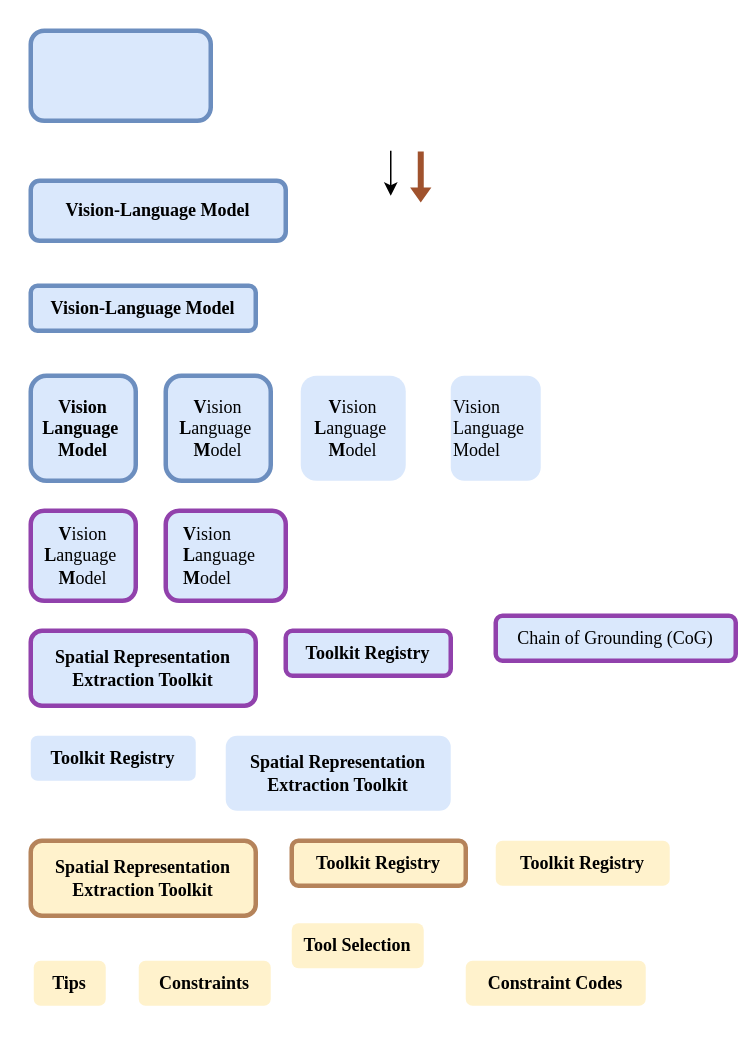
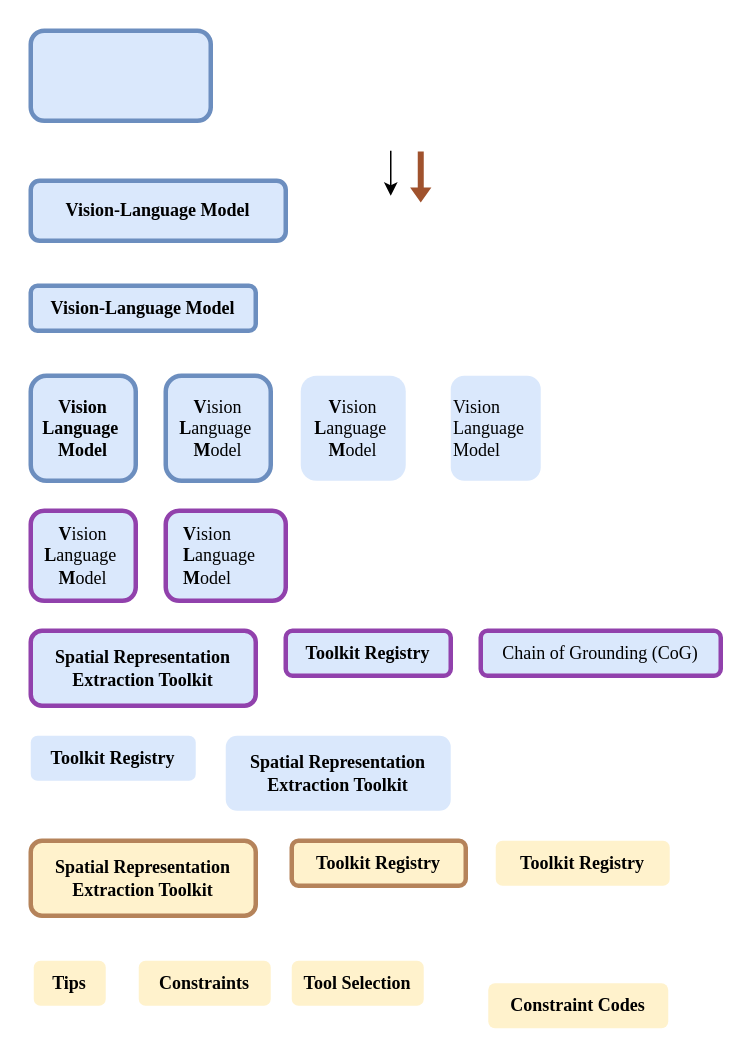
- <mxCell id="17" value="&lt;div data-docx-has-block-data=&quot;false&quot; data-lark-html-role=&quot;root&quot; data-page-id=&quot;Y6xqdsJ0JoNIp3x1KjNcxyL0n1f&quot;&gt;&lt;div class=&quot;old-record-id-Jpved50hUo4uE4xDqZKcLIfEnAk&quot;&gt;&lt;font face=&quot;Times New Roman&quot;&gt;Chain of Grounding (CoG)&lt;/font&gt;&lt;/div&gt;&lt;/div&gt;&lt;font face=&quot;Times New Roman&quot;&gt;&lt;span class=&quot;lark-record-clipboard&quot; data-lark-record-format=&quot;docx/text&quot; data-lark-record-data=&quot;{&amp;quot;rootId&amp;quot;:&amp;quot;Y6xqdsJ0JoNIp3x1KjNcxyL0n1f&amp;quot;,&amp;quot;text&amp;quot;:{&amp;quot;initialAttributedTexts&amp;quot;:{&amp;quot;text&amp;quot;:{&amp;quot;0&amp;quot;:&amp;quot;Chain of Grounding (CoG)&amp;quot;},&amp;quot;attribs&amp;quot;:{&amp;quot;0&amp;quot;:&amp;quot;*0+o&amp;quot;}},&amp;quot;apool&amp;quot;:{&amp;quot;numToAttrib&amp;quot;:{&amp;quot;0&amp;quot;:[&amp;quot;author&amp;quot;,&amp;quot;7455933905562779650&amp;quot;]},&amp;quot;nextNum&amp;quot;:1}},&amp;quot;type&amp;quot;:&amp;quot;text&amp;quot;,&amp;quot;referenceRecordMap&amp;quot;:{},&amp;quot;extra&amp;quot;:{&amp;quot;channel&amp;quot;:&amp;quot;saas&amp;quot;,&amp;quot;isEqualBlockSelection&amp;quot;:false,&amp;quot;pasteRandomId&amp;quot;:&amp;quot;5d08a9c0-3101-4293-8adc-91da2f840806&amp;quot;,&amp;quot;mention_page_title&amp;quot;:{},&amp;quot;external_mention_url&amp;quot;:{}},&amp;quot;isKeepQuoteContainer&amp;quot;:false,&amp;quot;isFromCode&amp;quot;:false,&amp;quot;selection&amp;quot;:[{&amp;quot;id&amp;quot;:1047,&amp;quot;type&amp;quot;:&amp;quot;text&amp;quot;,&amp;quot;selection&amp;quot;:{&amp;quot;start&amp;quot;:4,&amp;quot;end&amp;quot;:28},&amp;quot;recordId&amp;quot;:&amp;quot;Jpved50hUo4uE4xDqZKcLIfEnAk&amp;quot;}],&amp;quot;payloadMap&amp;quot;:{},&amp;quot;isCut&amp;quot;:false}&quot;&gt;&lt;/span&gt;&lt;/font&gt;" style="rounded=1;whiteSpace=wrap;html=1;strokeWidth=3;fillColor=#dae8fc;strokeColor=light-dark(#9141ac, #a9adff);align=center;" vertex="1" parent="1"><mxGeometry x="330" y="410" width="160" height="30" as="geometry" /></mxCell>
+ <mxCell id="17" value="&lt;div data-docx-has-block-data=&quot;false&quot; data-lark-html-role=&quot;root&quot; data-page-id=&quot;Y6xqdsJ0JoNIp3x1KjNcxyL0n1f&quot;&gt;&lt;div class=&quot;old-record-id-Jpved50hUo4uE4xDqZKcLIfEnAk&quot;&gt;&lt;font face=&quot;Times New Roman&quot;&gt;Chain of Grounding (CoG)&lt;/font&gt;&lt;/div&gt;&lt;/div&gt;&lt;font face=&quot;Times New Roman&quot;&gt;&lt;span class=&quot;lark-record-clipboard&quot; data-lark-record-format=&quot;docx/text&quot; data-lark-record-data=&quot;{&amp;quot;rootId&amp;quot;:&amp;quot;Y6xqdsJ0JoNIp3x1KjNcxyL0n1f&amp;quot;,&amp;quot;text&amp;quot;:{&amp;quot;initialAttributedTexts&amp;quot;:{&amp;quot;text&amp;quot;:{&amp;quot;0&amp;quot;:&amp;quot;Chain of Grounding (CoG)&amp;quot;},&amp;quot;attribs&amp;quot;:{&amp;quot;0&amp;quot;:&amp;quot;*0+o&amp;quot;}},&amp;quot;apool&amp;quot;:{&amp;quot;numToAttrib&amp;quot;:{&amp;quot;0&amp;quot;:[&amp;quot;author&amp;quot;,&amp;quot;7455933905562779650&amp;quot;]},&amp;quot;nextNum&amp;quot;:1}},&amp;quot;type&amp;quot;:&amp;quot;text&amp;quot;,&amp;quot;referenceRecordMap&amp;quot;:{},&amp;quot;extra&amp;quot;:{&amp;quot;channel&amp;quot;:&amp;quot;saas&amp;quot;,&amp;quot;isEqualBlockSelection&amp;quot;:false,&amp;quot;pasteRandomId&amp;quot;:&amp;quot;5d08a9c0-3101-4293-8adc-91da2f840806&amp;quot;,&amp;quot;mention_page_title&amp;quot;:{},&amp;quot;external_mention_url&amp;quot;:{}},&amp;quot;isKeepQuoteContainer&amp;quot;:false,&amp;quot;isFromCode&amp;quot;:false,&amp;quot;selection&amp;quot;:[{&amp;quot;id&amp;quot;:1047,&amp;quot;type&amp;quot;:&amp;quot;text&amp;quot;,&amp;quot;selection&amp;quot;:{&amp;quot;start&amp;quot;:4,&amp;quot;end&amp;quot;:28},&amp;quot;recordId&amp;quot;:&amp;quot;Jpved50hUo4uE4xDqZKcLIfEnAk&amp;quot;}],&amp;quot;payloadMap&amp;quot;:{},&amp;quot;isCut&amp;quot;:false}&quot;&gt;&lt;/span&gt;&lt;/font&gt;" style="rounded=1;whiteSpace=wrap;html=1;strokeWidth=3;fillColor=#dae8fc;strokeColor=light-dark(#9141ac, #a9adff);align=center;" vertex="1" parent="1"><mxGeometry x="320" y="420" width="160" height="30" as="geometry" /></mxCell>
- <mxCell id="23" value="&lt;font face=&quot;Times New Roman&quot;&gt;&lt;b&gt;Tool Selection&lt;/b&gt;&lt;/font&gt;" style="rounded=1;whiteSpace=wrap;html=1;strokeWidth=3;fillColor=#fff2cc;strokeColor=none;align=center;" vertex="1" parent="1"><mxGeometry x="194" y="615" width="88" height="30" as="geometry" /></mxCell>
+ <mxCell id="23" value="&lt;font face=&quot;Times New Roman&quot;&gt;&lt;b&gt;Tool Selection&lt;/b&gt;&lt;/font&gt;" style="rounded=1;whiteSpace=wrap;html=1;strokeWidth=3;fillColor=#fff2cc;strokeColor=none;align=center;" vertex="1" parent="1"><mxGeometry x="194" y="640" width="88" height="30" as="geometry" /></mxCell>
- <mxCell id="24" value="&lt;font face=&quot;Times New Roman&quot;&gt;&lt;b&gt;Constraint Codes&lt;/b&gt;&lt;/font&gt;" style="rounded=1;whiteSpace=wrap;html=1;strokeWidth=3;fillColor=#fff2cc;strokeColor=none;align=center;" vertex="1" parent="1"><mxGeometry x="310" y="640" width="120" height="30" as="geometry" /></mxCell>
+ <mxCell id="24" value="&lt;font face=&quot;Times New Roman&quot;&gt;&lt;b&gt;Constraint Codes&lt;/b&gt;&lt;/font&gt;" style="rounded=1;whiteSpace=wrap;html=1;strokeWidth=3;fillColor=#fff2cc;strokeColor=none;align=center;" vertex="1" parent="1"><mxGeometry x="325" y="655" width="120" height="30" as="geometry" /></mxCell>
